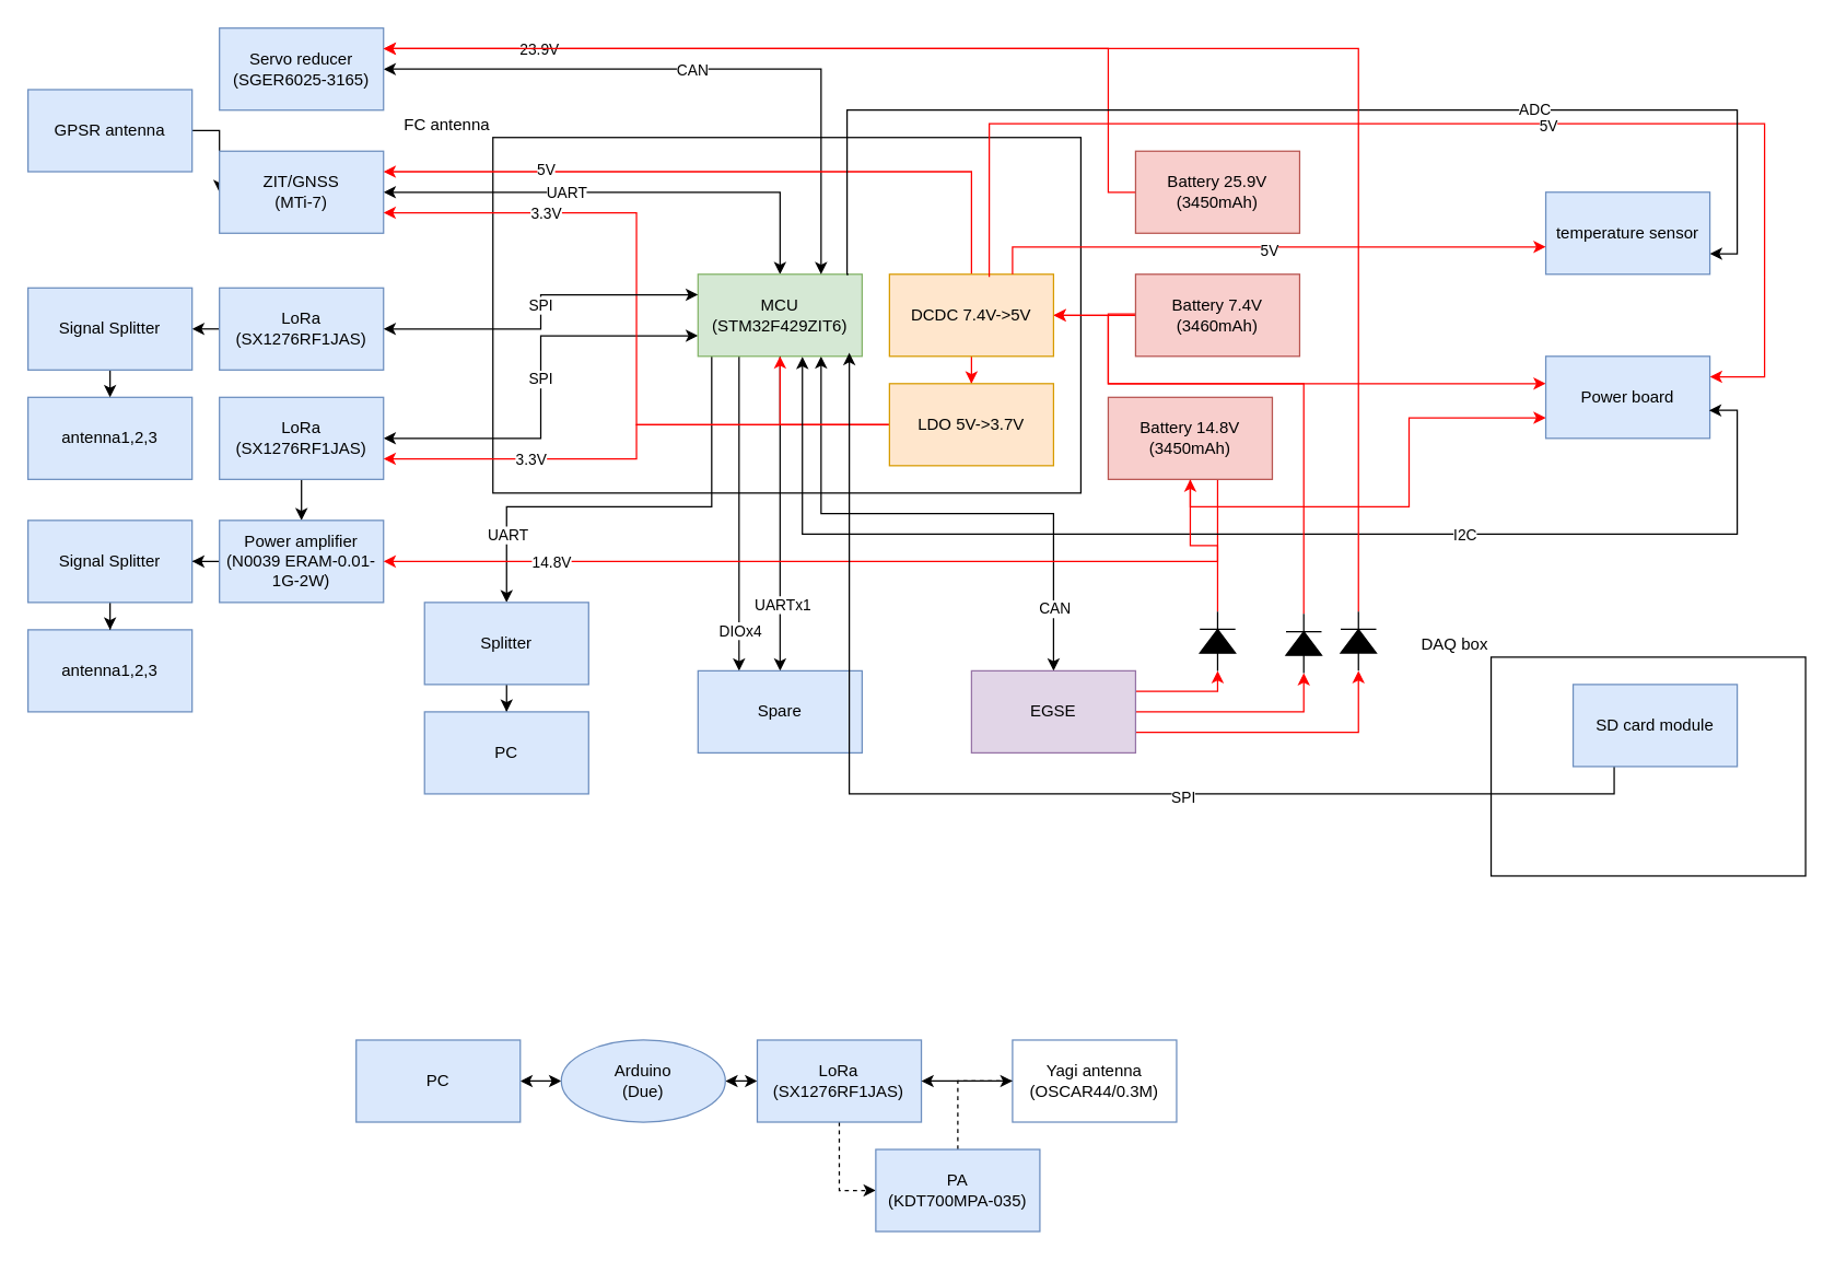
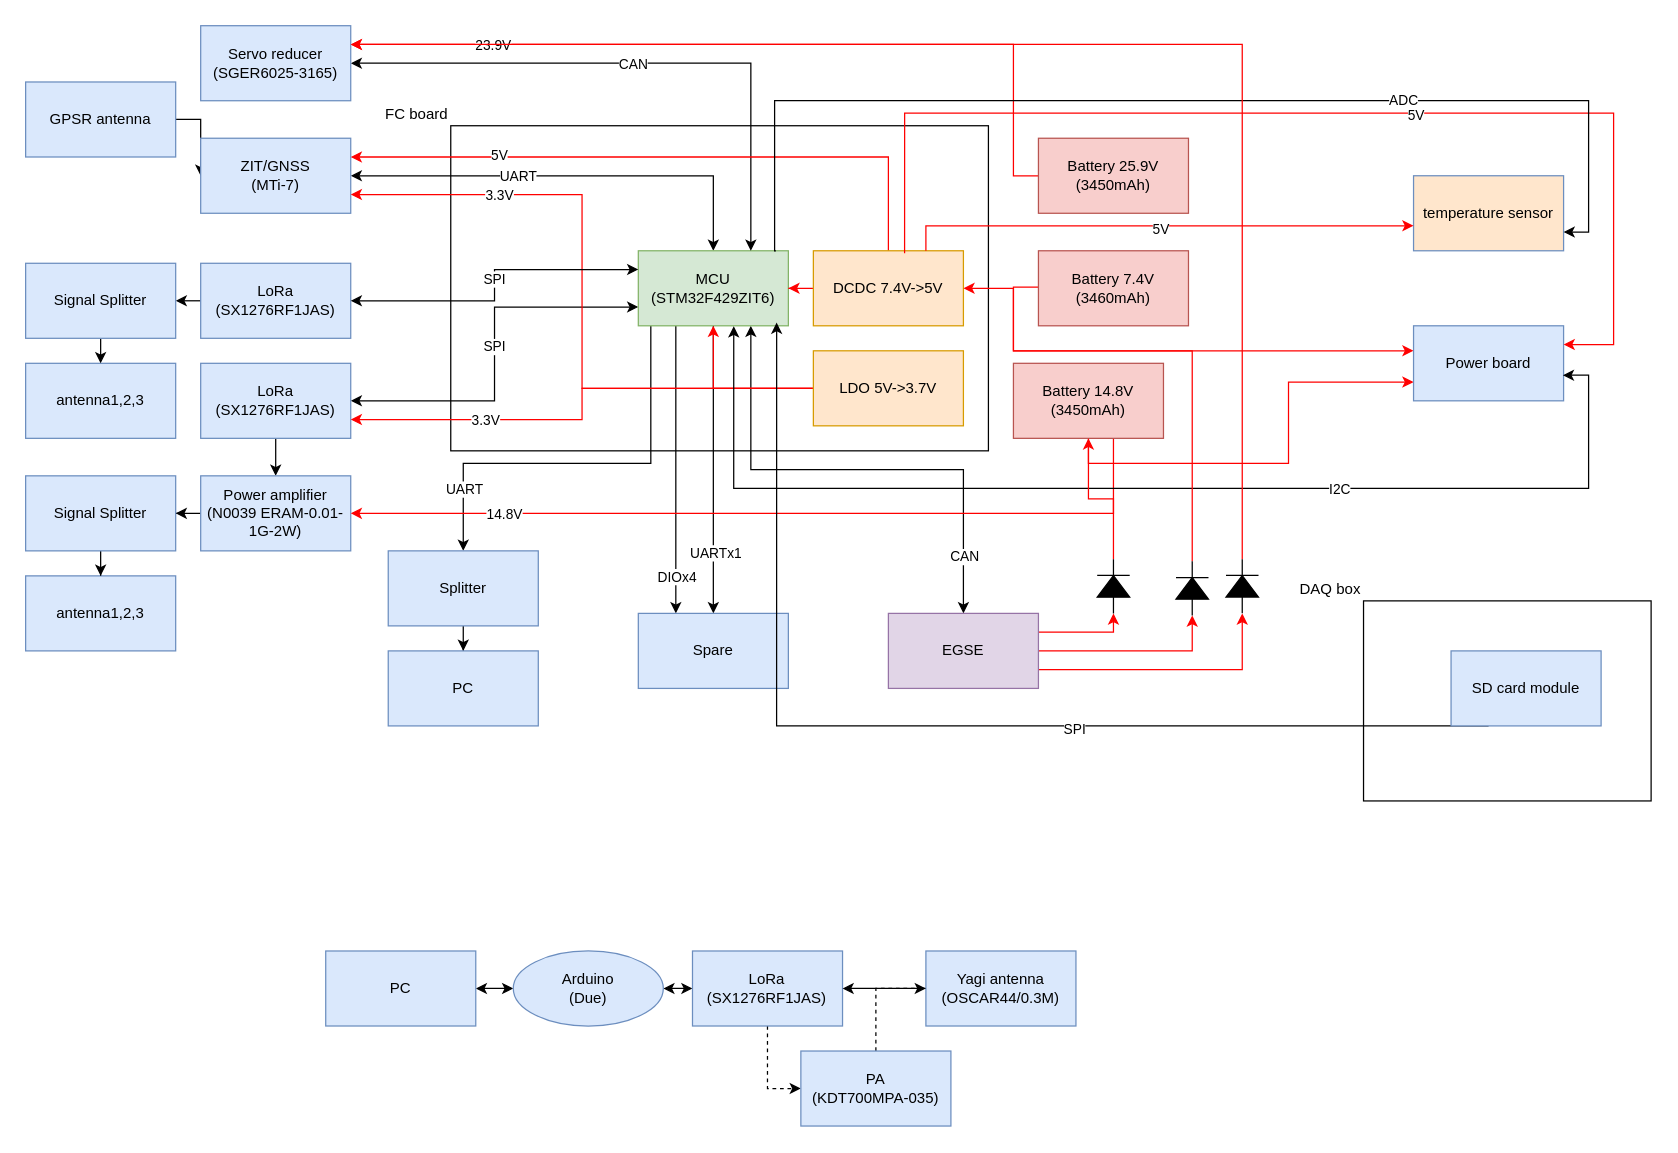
- <mxCell id="2" value="FC antenna" style="rounded=0;whiteSpace=wrap;html=1;labelPosition=left;verticalLabelPosition=top;align=right;verticalAlign=bottom;" parent="1" vertex="1"><mxGeometry x="360" y="100" width="430" height="260" as="geometry" /></mxCell>
+ <mxCell id="2" value="FC board" style="rounded=0;whiteSpace=wrap;html=1;labelPosition=left;verticalLabelPosition=top;align=right;verticalAlign=bottom;" parent="1" vertex="1"><mxGeometry x="360" y="100" width="430" height="260" as="geometry" /></mxCell>
- <mxCell id="72" value="temperature sensor" style="rounded=0;whiteSpace=wrap;html=1;fillColor=#dae8fc;strokeColor=#6c8ebf;" parent="1" vertex="1"><mxGeometry x="1130" y="140" width="120" height="60" as="geometry" /></mxCell>
+ <mxCell id="72" value="temperature sensor" style="rounded=0;whiteSpace=wrap;html=1;fillColor=#ffe6cc;strokeColor=#6c8ebf;" parent="1" vertex="1"><mxGeometry x="1130" y="140" width="120" height="60" as="geometry" /></mxCell>
- <mxCell id="27" style="edgeStyle=orthogonalEdgeStyle;rounded=0;orthogonalLoop=1;jettySize=auto;html=1;entryX=1;entryY=0.5;entryDx=0;entryDy=0;strokeColor=#FF0000;" parent="1" source="30" target="41" edge="1"><mxGeometry relative="1" as="geometry" /></mxCell>
- <mxCell id="38" value="" style="edgeStyle=orthogonalEdgeStyle;rounded=0;orthogonalLoop=1;jettySize=auto;html=1;strokeColor=#FF0000;" parent="1" source="41" target="46" edge="1"><mxGeometry relative="1" as="geometry" /></mxCell>
+ <mxCell id="38" value="" style="edgeStyle=orthogonalEdgeStyle;rounded=0;orthogonalLoop=1;jettySize=auto;html=1;strokeColor=#FF0000;" parent="1" source="41" target="23" edge="1"><mxGeometry relative="1" as="geometry" /></mxCell>
- <mxCell id="70" value="SD card module" style="rounded=0;whiteSpace=wrap;html=1;fillColor=#dae8fc;strokeColor=#6c8ebf;" parent="1" vertex="1"><mxGeometry x="1150" y="500" width="120" height="60" as="geometry" /></mxCell>
+ <mxCell id="70" value="SD card module" style="rounded=0;whiteSpace=wrap;html=1;fillColor=#dae8fc;strokeColor=#6c8ebf;" parent="1" vertex="1"><mxGeometry x="1160" y="520" width="120" height="60" as="geometry" /></mxCell>
- <mxCell id="64" value="Yagi antenna&lt;div&gt;(OSCAR44/0.3M)&lt;/div&gt;" style="rounded=0;whiteSpace=wrap;html=1;fillColor=#ffffff;strokeColor=#6c8ebf;" parent="1" vertex="1"><mxGeometry x="740" y="760" width="120" height="60" as="geometry" /></mxCell>
+ <mxCell id="64" value="Yagi antenna&lt;div&gt;(OSCAR44/0.3M)&lt;/div&gt;" style="rounded=0;whiteSpace=wrap;html=1;fillColor=#dae8fc;strokeColor=#6c8ebf;" parent="1" vertex="1"><mxGeometry x="740" y="760" width="120" height="60" as="geometry" /></mxCell>
